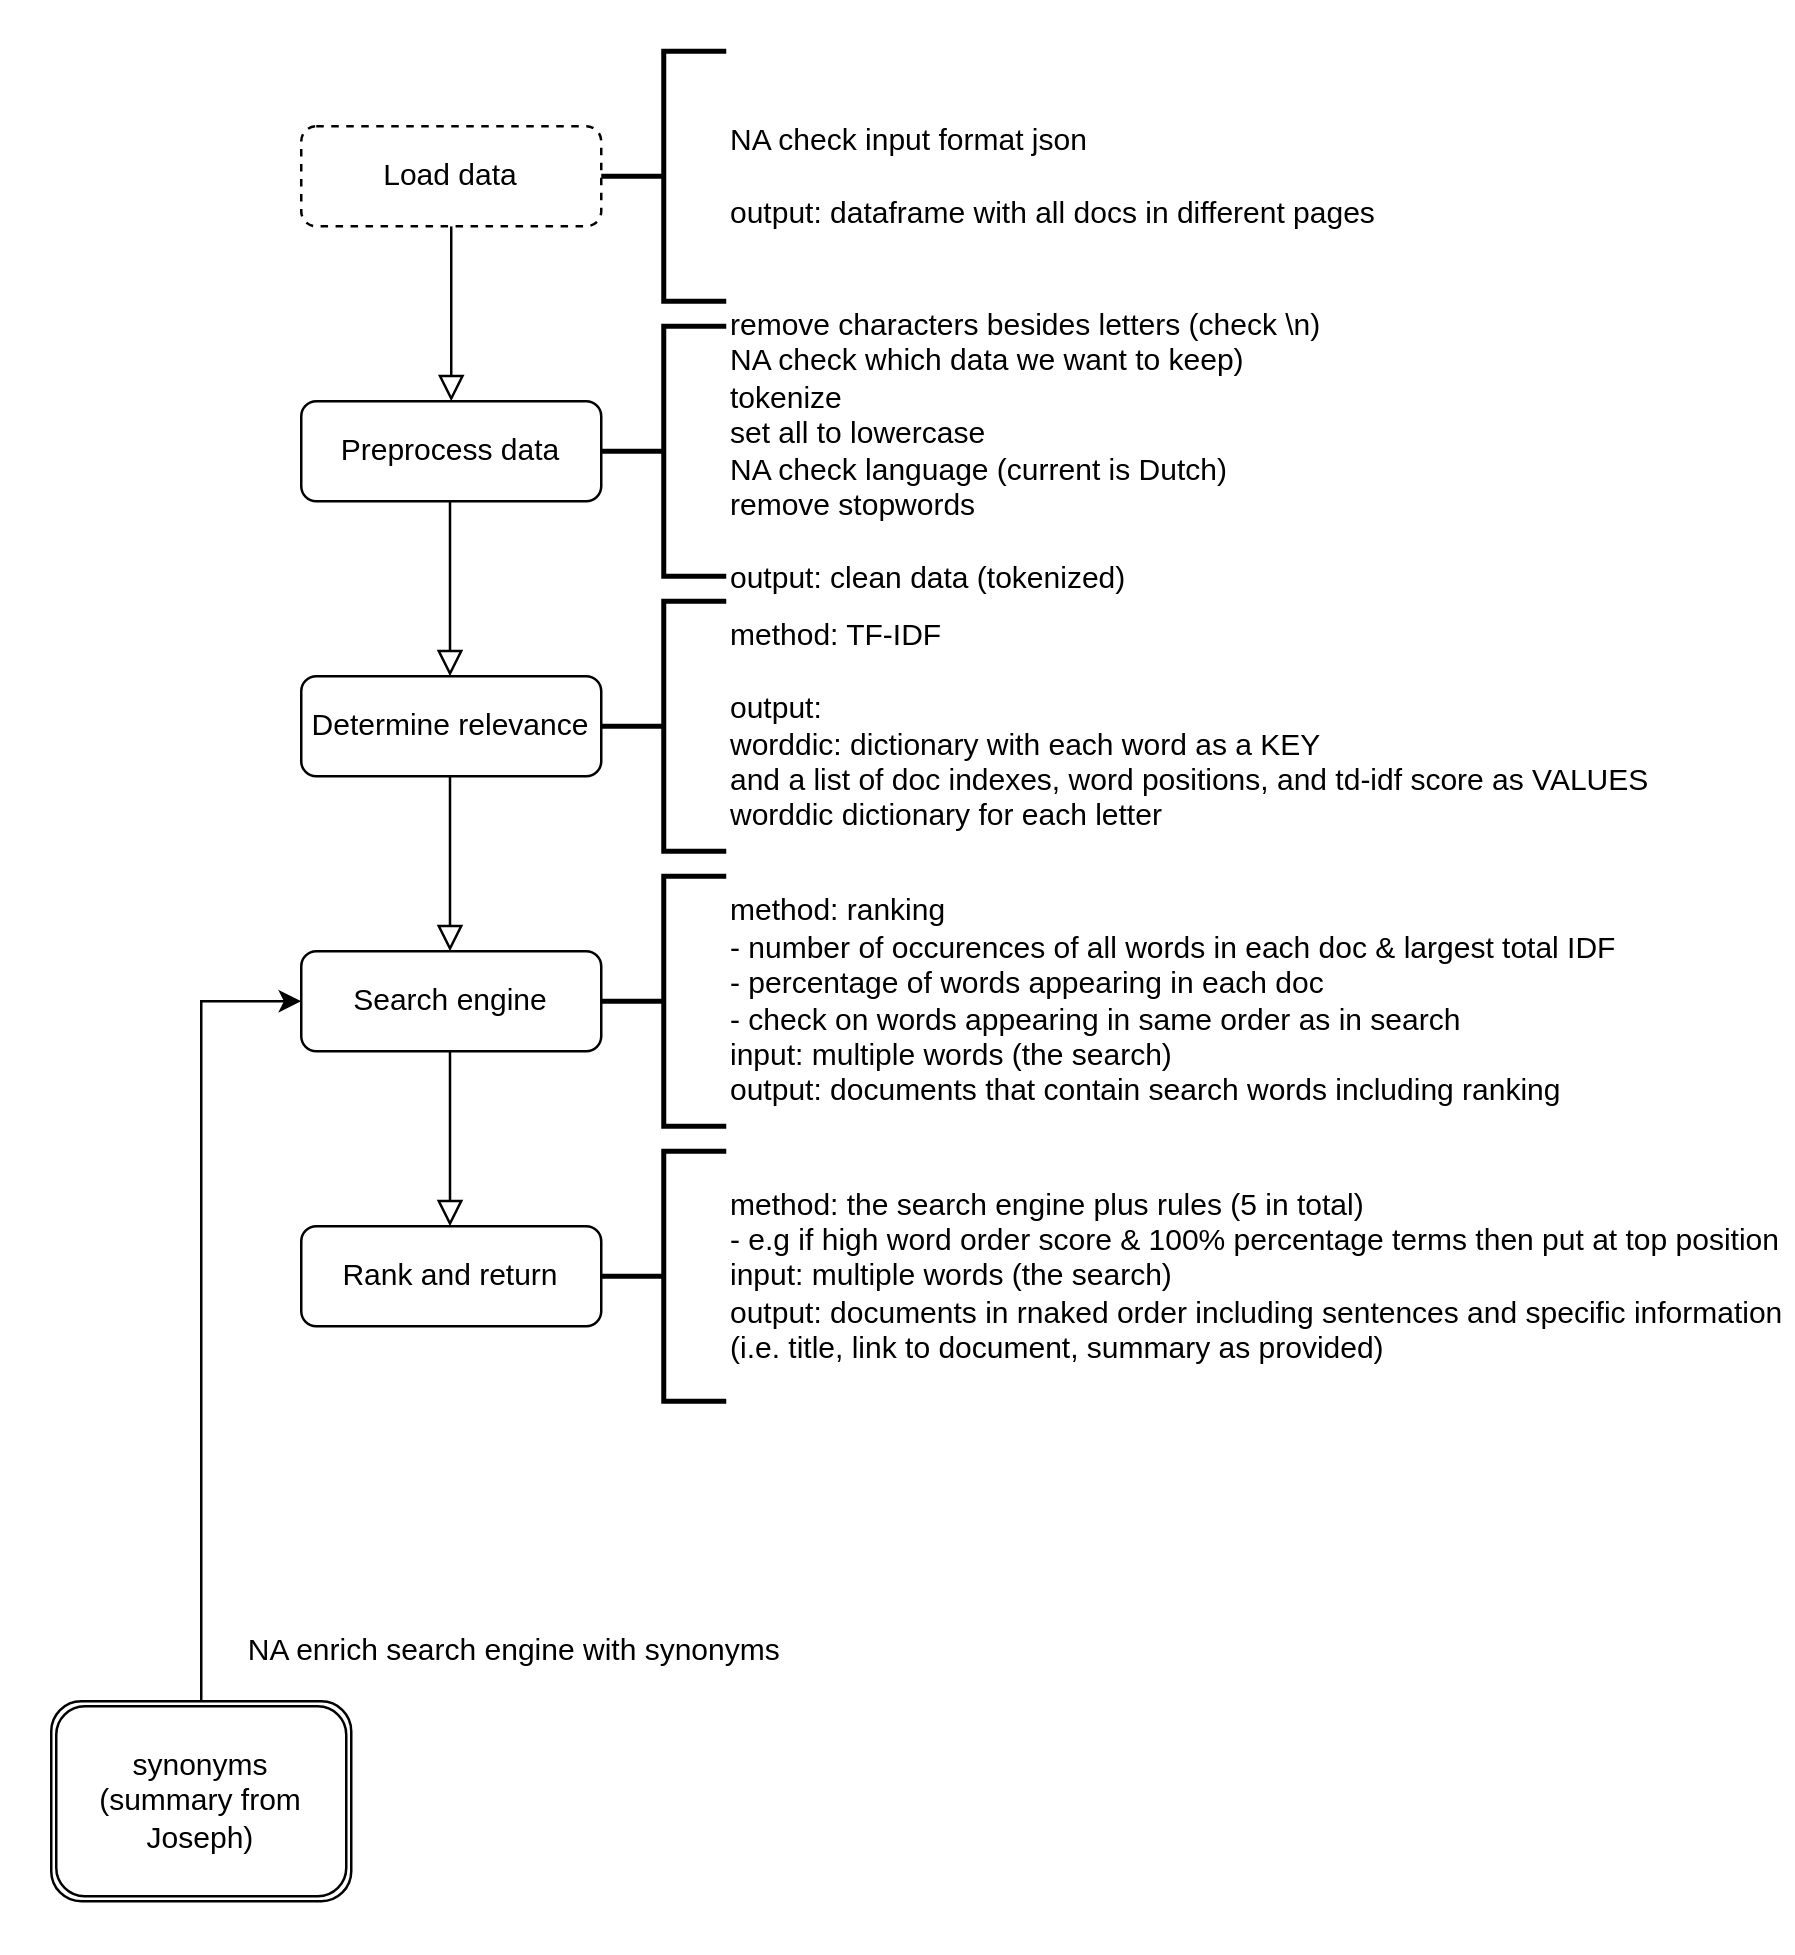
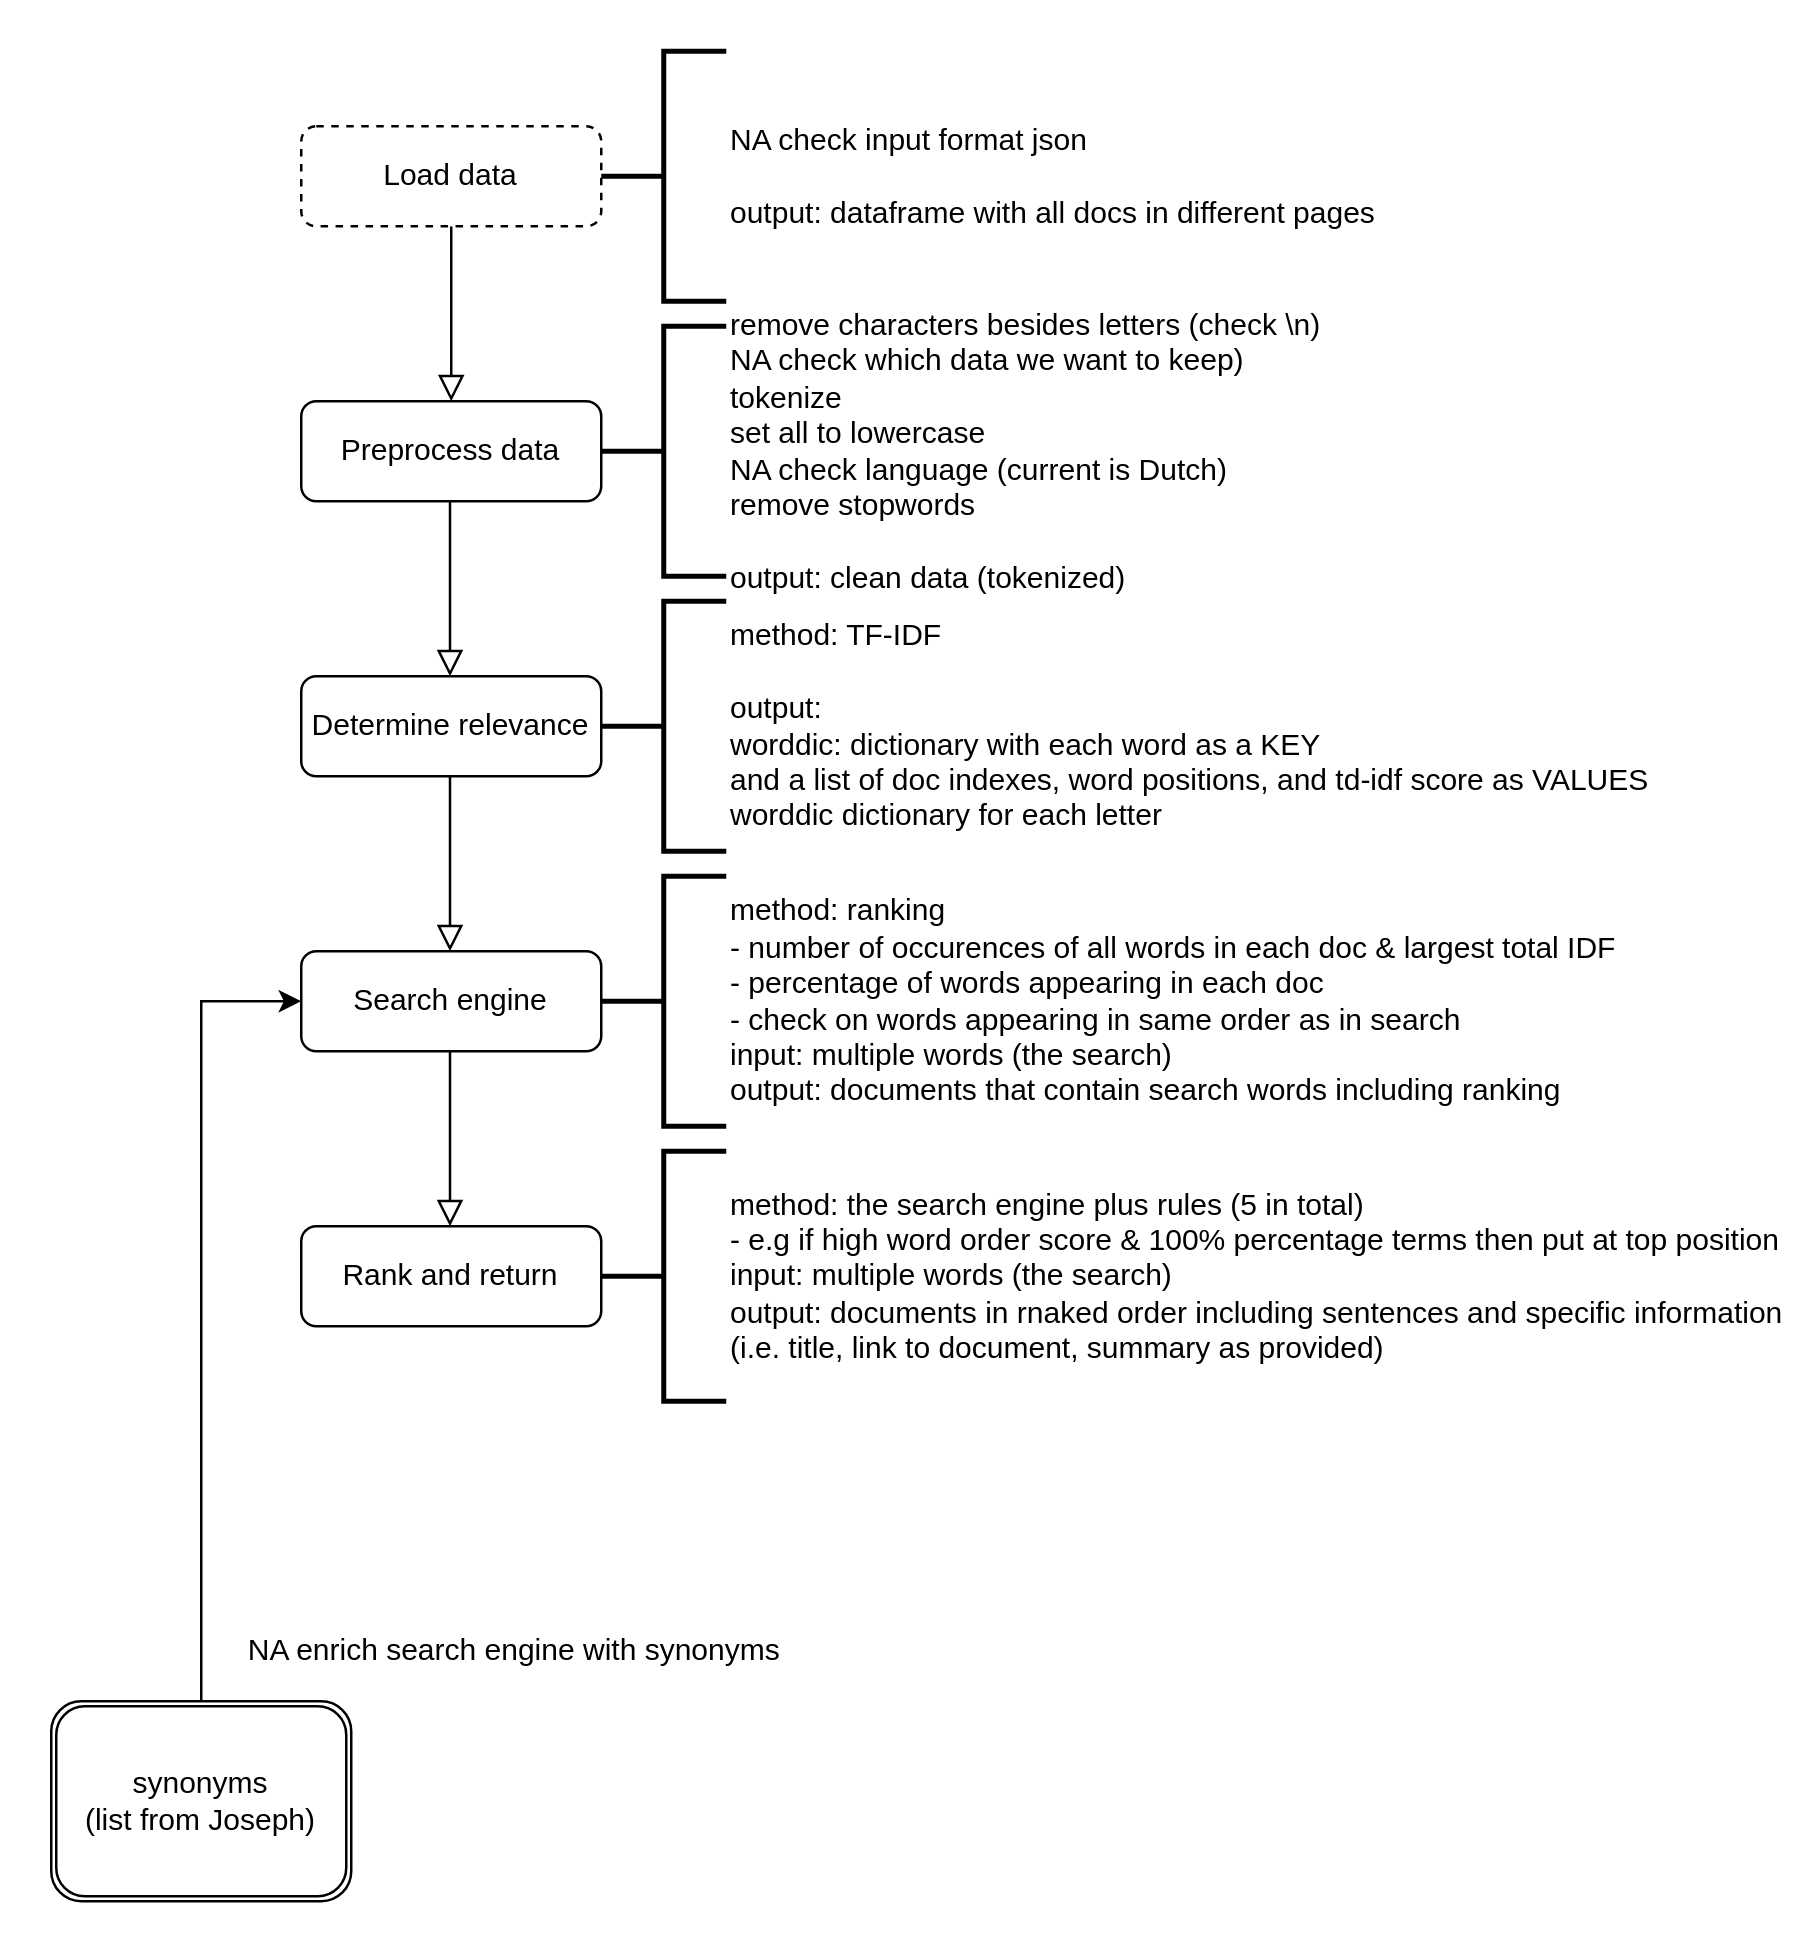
- <mxCell id="17" value="synonyms &lt;br&gt;(summary from Joseph)" style="shape=ext;double=1;rounded=1;whiteSpace=wrap;html=1;" vertex="1" parent="1"><mxGeometry x="20" y="680" width="120" height="80" as="geometry" /></mxCell>
+ <mxCell id="17" value="synonyms &lt;br&gt;(list from Joseph)" style="shape=ext;double=1;rounded=1;whiteSpace=wrap;html=1;" vertex="1" parent="1"><mxGeometry x="20" y="680" width="120" height="80" as="geometry" /></mxCell>
